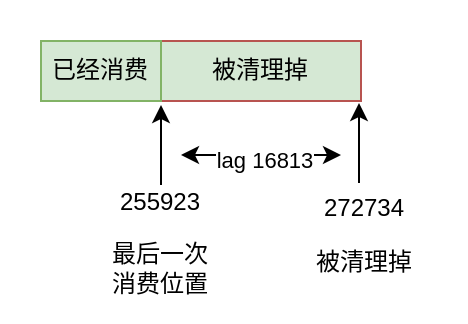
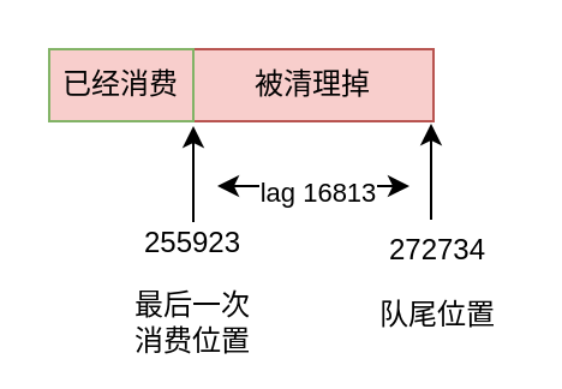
- <mxCell id="9" value="已经消费" style="rounded=0;whiteSpace=wrap;html=1;fillColor=#d5e8d4;strokeColor=#82b366;" vertex="1" parent="1"><mxGeometry x="20" y="20" width="60" height="30" as="geometry" /></mxCell>
+ <mxCell id="9" value="已经消费" style="rounded=0;whiteSpace=wrap;html=1;fillColor=#f8cecc;strokeColor=#82b366;" vertex="1" parent="1"><mxGeometry x="20" y="20" width="60" height="30" as="geometry" /></mxCell>
- <mxCell id="2" value="被清理掉" style="rounded=0;whiteSpace=wrap;html=1;fillColor=#d5e8d4;strokeColor=#b85450;" vertex="1" parent="1"><mxGeometry x="80" y="20" width="100" height="30" as="geometry" /></mxCell>
+ <mxCell id="2" value="被清理掉" style="rounded=0;whiteSpace=wrap;html=1;fillColor=#f8cecc;strokeColor=#b85450;" vertex="1" parent="1"><mxGeometry x="80" y="20" width="100" height="30" as="geometry" /></mxCell>
- <mxCell id="6" value="&lt;p&gt;272734&lt;/p&gt;&lt;p&gt;被清理掉&lt;/p&gt;" style="text;html=1;strokeColor=none;fillColor=none;align=center;verticalAlign=middle;whiteSpace=wrap;rounded=0;" vertex="1" parent="1"><mxGeometry x="152" y="102" width="60" height="30" as="geometry" /></mxCell>
+ <mxCell id="6" value="&lt;p&gt;272734&lt;/p&gt;&lt;p&gt;队尾位置&lt;/p&gt;" style="text;html=1;strokeColor=none;fillColor=none;align=center;verticalAlign=middle;whiteSpace=wrap;rounded=0;" vertex="1" parent="1"><mxGeometry x="152" y="102" width="60" height="30" as="geometry" /></mxCell>
